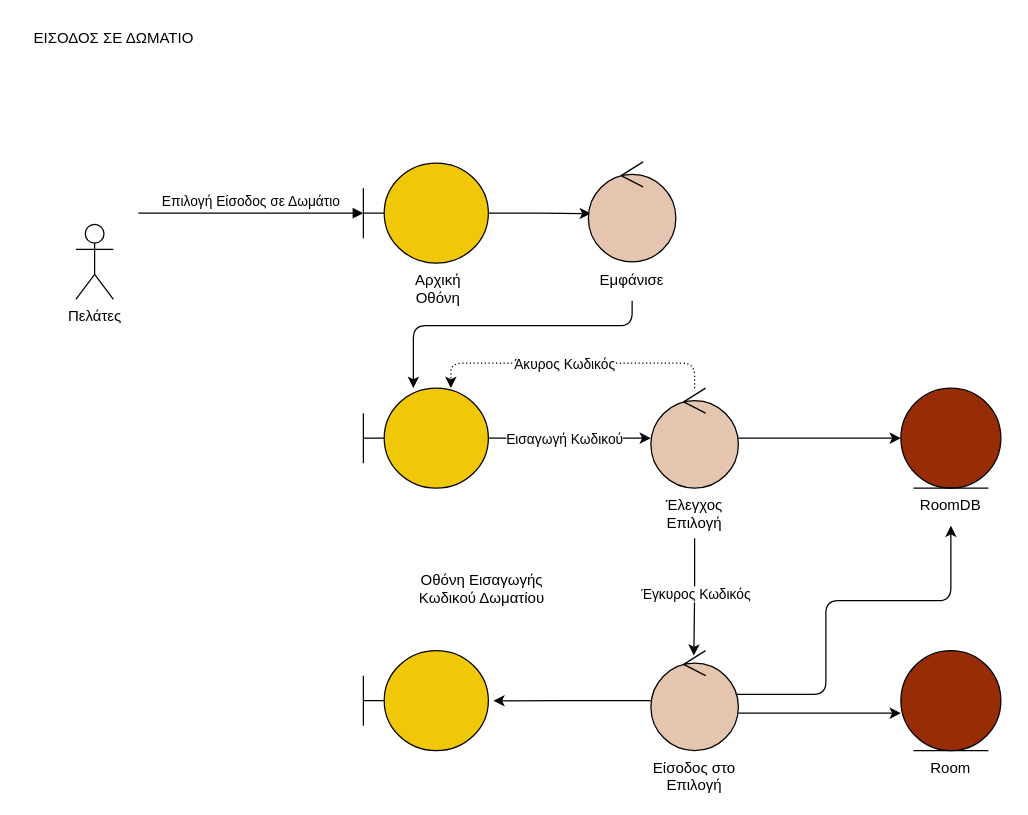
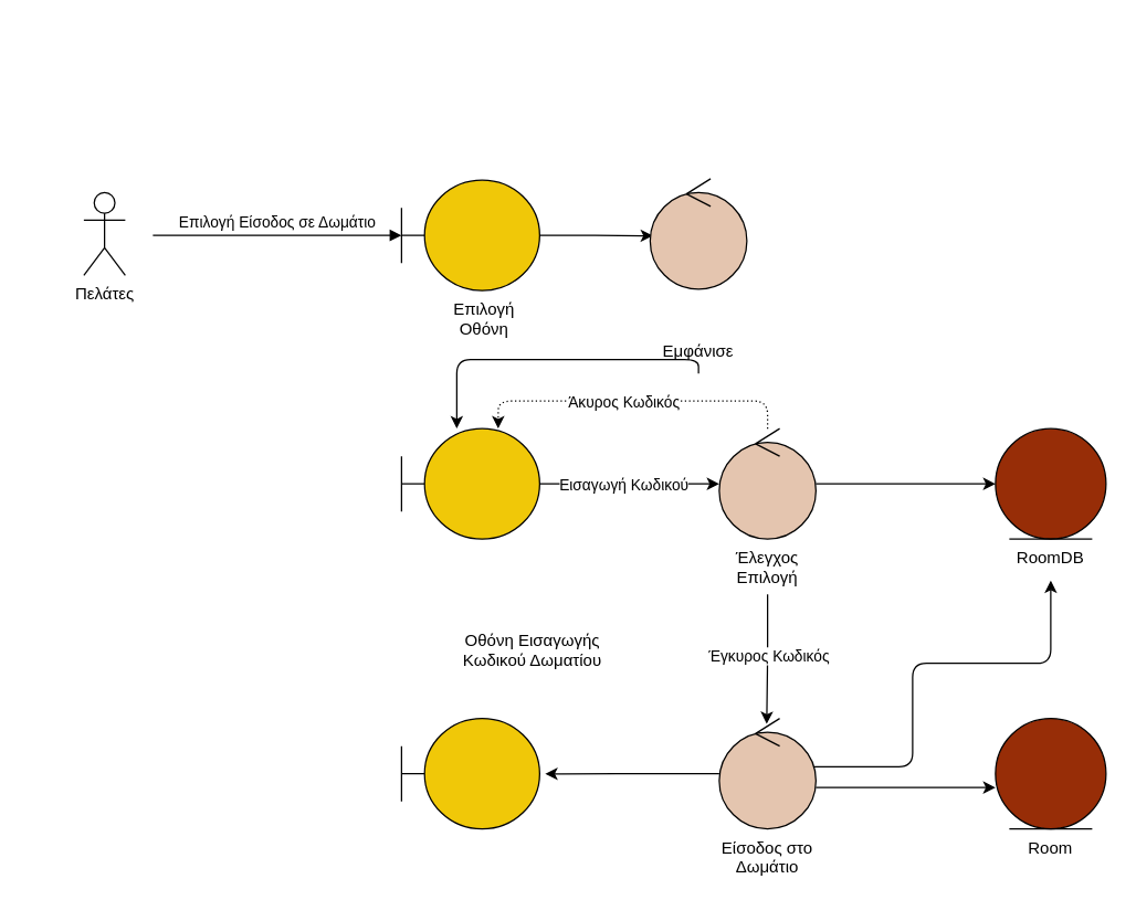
- <mxCell id="3" value="ΕΙΣΟΔΟΣ ΣΕ ΔΩΜΑΤΙΟ" style="text;html=1;align=center;verticalAlign=middle;resizable=0;points=[];autosize=1;strokeColor=none;fillColor=none;" parent="1" vertex="1"><mxGeometry x="20" y="20" width="140" height="20" as="geometry" /></mxCell>
- <mxCell id="2" value="Πελάτες" style="shape=umlActor;verticalLabelPosition=bottom;verticalAlign=top;html=1;" parent="1" vertex="1"><mxGeometry x="60" y="179" width="30" height="60" as="geometry" /></mxCell>
+ <mxCell id="2" value="Πελάτες" style="shape=umlActor;verticalLabelPosition=bottom;verticalAlign=top;html=1;" parent="1" vertex="1"><mxGeometry x="60" y="139" width="30" height="60" as="geometry" /></mxCell>
- <mxCell id="14" value="&lt;meta charset=&quot;utf-8&quot;&gt;&lt;span style=&quot;font-family: helvetica; font-size: 12px; font-style: normal; font-weight: 400; letter-spacing: normal; text-indent: 0px; text-transform: none; word-spacing: 0px; display: inline; float: none;&quot;&gt;Εμφάνισε&lt;/span&gt;" style="text;whiteSpace=wrap;html=1;align=center;labelBackgroundColor=none;fontColor=default;" parent="1" vertex="1"><mxGeometry x="465" y="210" width="80" height="30" as="geometry" /></mxCell>
+ <mxCell id="14" value="&lt;meta charset=&quot;utf-8&quot;&gt;&lt;span style=&quot;font-family: helvetica; font-size: 12px; font-style: normal; font-weight: 400; letter-spacing: normal; text-indent: 0px; text-transform: none; word-spacing: 0px; display: inline; float: none;&quot;&gt;Εμφάνισε&lt;/span&gt;" style="text;whiteSpace=wrap;html=1;align=center;labelBackgroundColor=none;fontColor=default;" parent="1" vertex="1"><mxGeometry x="465" y="240" width="80" height="30" as="geometry" /></mxCell>
- <mxCell id="13" value="&lt;meta charset=&quot;utf-8&quot;&gt;&lt;span style=&quot;font-family: helvetica; font-size: 12px; font-style: normal; font-weight: 400; letter-spacing: normal; text-indent: 0px; text-transform: none; word-spacing: 0px; display: inline; float: none;&quot;&gt;Αρχική&lt;/span&gt;&lt;br style=&quot;font-family: helvetica; font-size: 12px; font-style: normal; font-weight: 400; letter-spacing: normal; text-indent: 0px; text-transform: none; word-spacing: 0px;&quot;&gt;&lt;span style=&quot;font-family: helvetica; font-size: 12px; font-style: normal; font-weight: 400; letter-spacing: normal; text-indent: 0px; text-transform: none; word-spacing: 0px; display: inline; float: none;&quot;&gt;Οθόνη&lt;/span&gt;" style="text;whiteSpace=wrap;html=1;align=center;labelBackgroundColor=none;fontColor=default;" parent="1" vertex="1"><mxGeometry x="315" y="210" width="70" height="40" as="geometry" /></mxCell>
+ <mxCell id="13" value="&lt;meta charset=&quot;utf-8&quot;&gt;&lt;span style=&quot;font-family: helvetica; font-size: 12px; font-style: normal; font-weight: 400; letter-spacing: normal; text-indent: 0px; text-transform: none; word-spacing: 0px; display: inline; float: none;&quot;&gt;Επιλογή&lt;/span&gt;&lt;br style=&quot;font-family: helvetica; font-size: 12px; font-style: normal; font-weight: 400; letter-spacing: normal; text-indent: 0px; text-transform: none; word-spacing: 0px;&quot;&gt;&lt;span style=&quot;font-family: helvetica; font-size: 12px; font-style: normal; font-weight: 400; letter-spacing: normal; text-indent: 0px; text-transform: none; word-spacing: 0px; display: inline; float: none;&quot;&gt;Οθόνη&lt;/span&gt;" style="text;whiteSpace=wrap;html=1;align=center;labelBackgroundColor=none;fontColor=default;" parent="1" vertex="1"><mxGeometry x="315" y="210" width="70" height="40" as="geometry" /></mxCell>
- <mxCell id="26" value="&lt;font face=&quot;helvetica&quot;&gt;Είσοδος στο Επιλογή&lt;/font&gt;" style="text;whiteSpace=wrap;html=1;align=center;labelBackgroundColor=none;fontColor=default;" vertex="1" parent="24"><mxGeometry y="80" width="80" height="30" as="geometry" /></mxCell>
+ <mxCell id="26" value="&lt;font face=&quot;helvetica&quot;&gt;Είσοδος στο Δωμάτιο&lt;/font&gt;" style="text;whiteSpace=wrap;html=1;align=center;labelBackgroundColor=none;fontColor=default;" vertex="1" parent="24"><mxGeometry y="80" width="80" height="30" as="geometry" /></mxCell>
